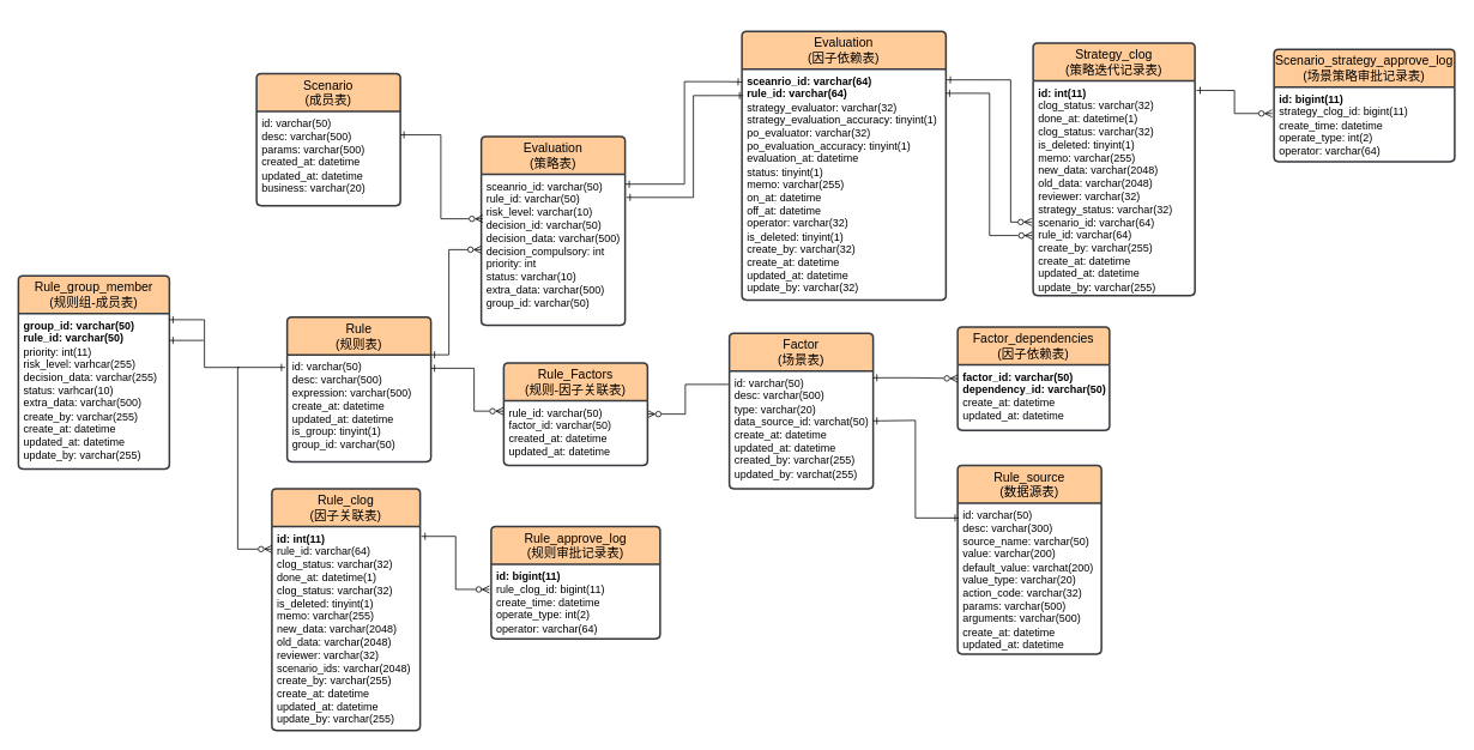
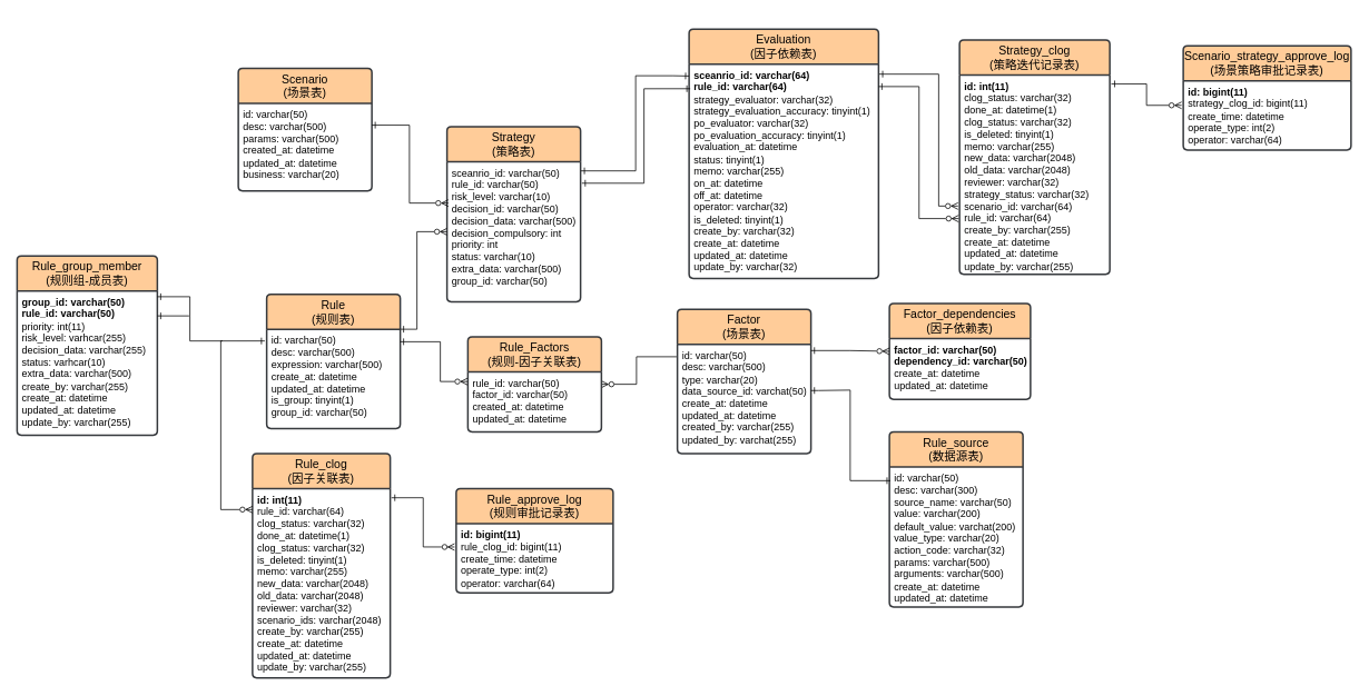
- <mxCell id="5" value="Scenario&lt;br&gt;(成员表)" style="swimlane;childLayout=stackLayout;horizontal=1;startSize=42;horizontalStack=0;rounded=1;fontSize=14;fontStyle=0;strokeWidth=2;resizeParent=0;resizeLast=1;shadow=0;dashed=0;align=center;arcSize=4;whiteSpace=wrap;html=1;fillColor=#ffcc99;strokeColor=#36393d;" vertex="1" parent="1"><mxGeometry x="285" y="81" width="160" height="147" as="geometry" /></mxCell>
+ <mxCell id="5" value="Scenario&lt;br&gt;(场景表)" style="swimlane;childLayout=stackLayout;horizontal=1;startSize=42;horizontalStack=0;rounded=1;fontSize=14;fontStyle=0;strokeWidth=2;resizeParent=0;resizeLast=1;shadow=0;dashed=0;align=center;arcSize=4;whiteSpace=wrap;html=1;fillColor=#ffcc99;strokeColor=#36393d;" vertex="1" parent="1"><mxGeometry x="285" y="81" width="160" height="147" as="geometry" /></mxCell>
- <mxCell id="14" value="Evaluation&lt;br&gt;(策略表)" style="swimlane;childLayout=stackLayout;horizontal=1;startSize=42;horizontalStack=0;rounded=1;fontSize=14;fontStyle=0;strokeWidth=2;resizeParent=0;resizeLast=1;shadow=0;dashed=0;align=center;arcSize=4;whiteSpace=wrap;html=1;fillColor=#ffcc99;strokeColor=#36393d;" vertex="1" parent="1"><mxGeometry x="535" y="151" width="160" height="210" as="geometry"><mxRectangle x="42" y="189" width="64" height="42" as="alternateBounds" /></mxGeometry></mxCell>
+ <mxCell id="14" value="Strategy&lt;br&gt;(策略表)" style="swimlane;childLayout=stackLayout;horizontal=1;startSize=42;horizontalStack=0;rounded=1;fontSize=14;fontStyle=0;strokeWidth=2;resizeParent=0;resizeLast=1;shadow=0;dashed=0;align=center;arcSize=4;whiteSpace=wrap;html=1;fillColor=#ffcc99;strokeColor=#36393d;" vertex="1" parent="1"><mxGeometry x="535" y="151" width="160" height="210" as="geometry"><mxRectangle x="42" y="189" width="64" height="42" as="alternateBounds" /></mxGeometry></mxCell>
